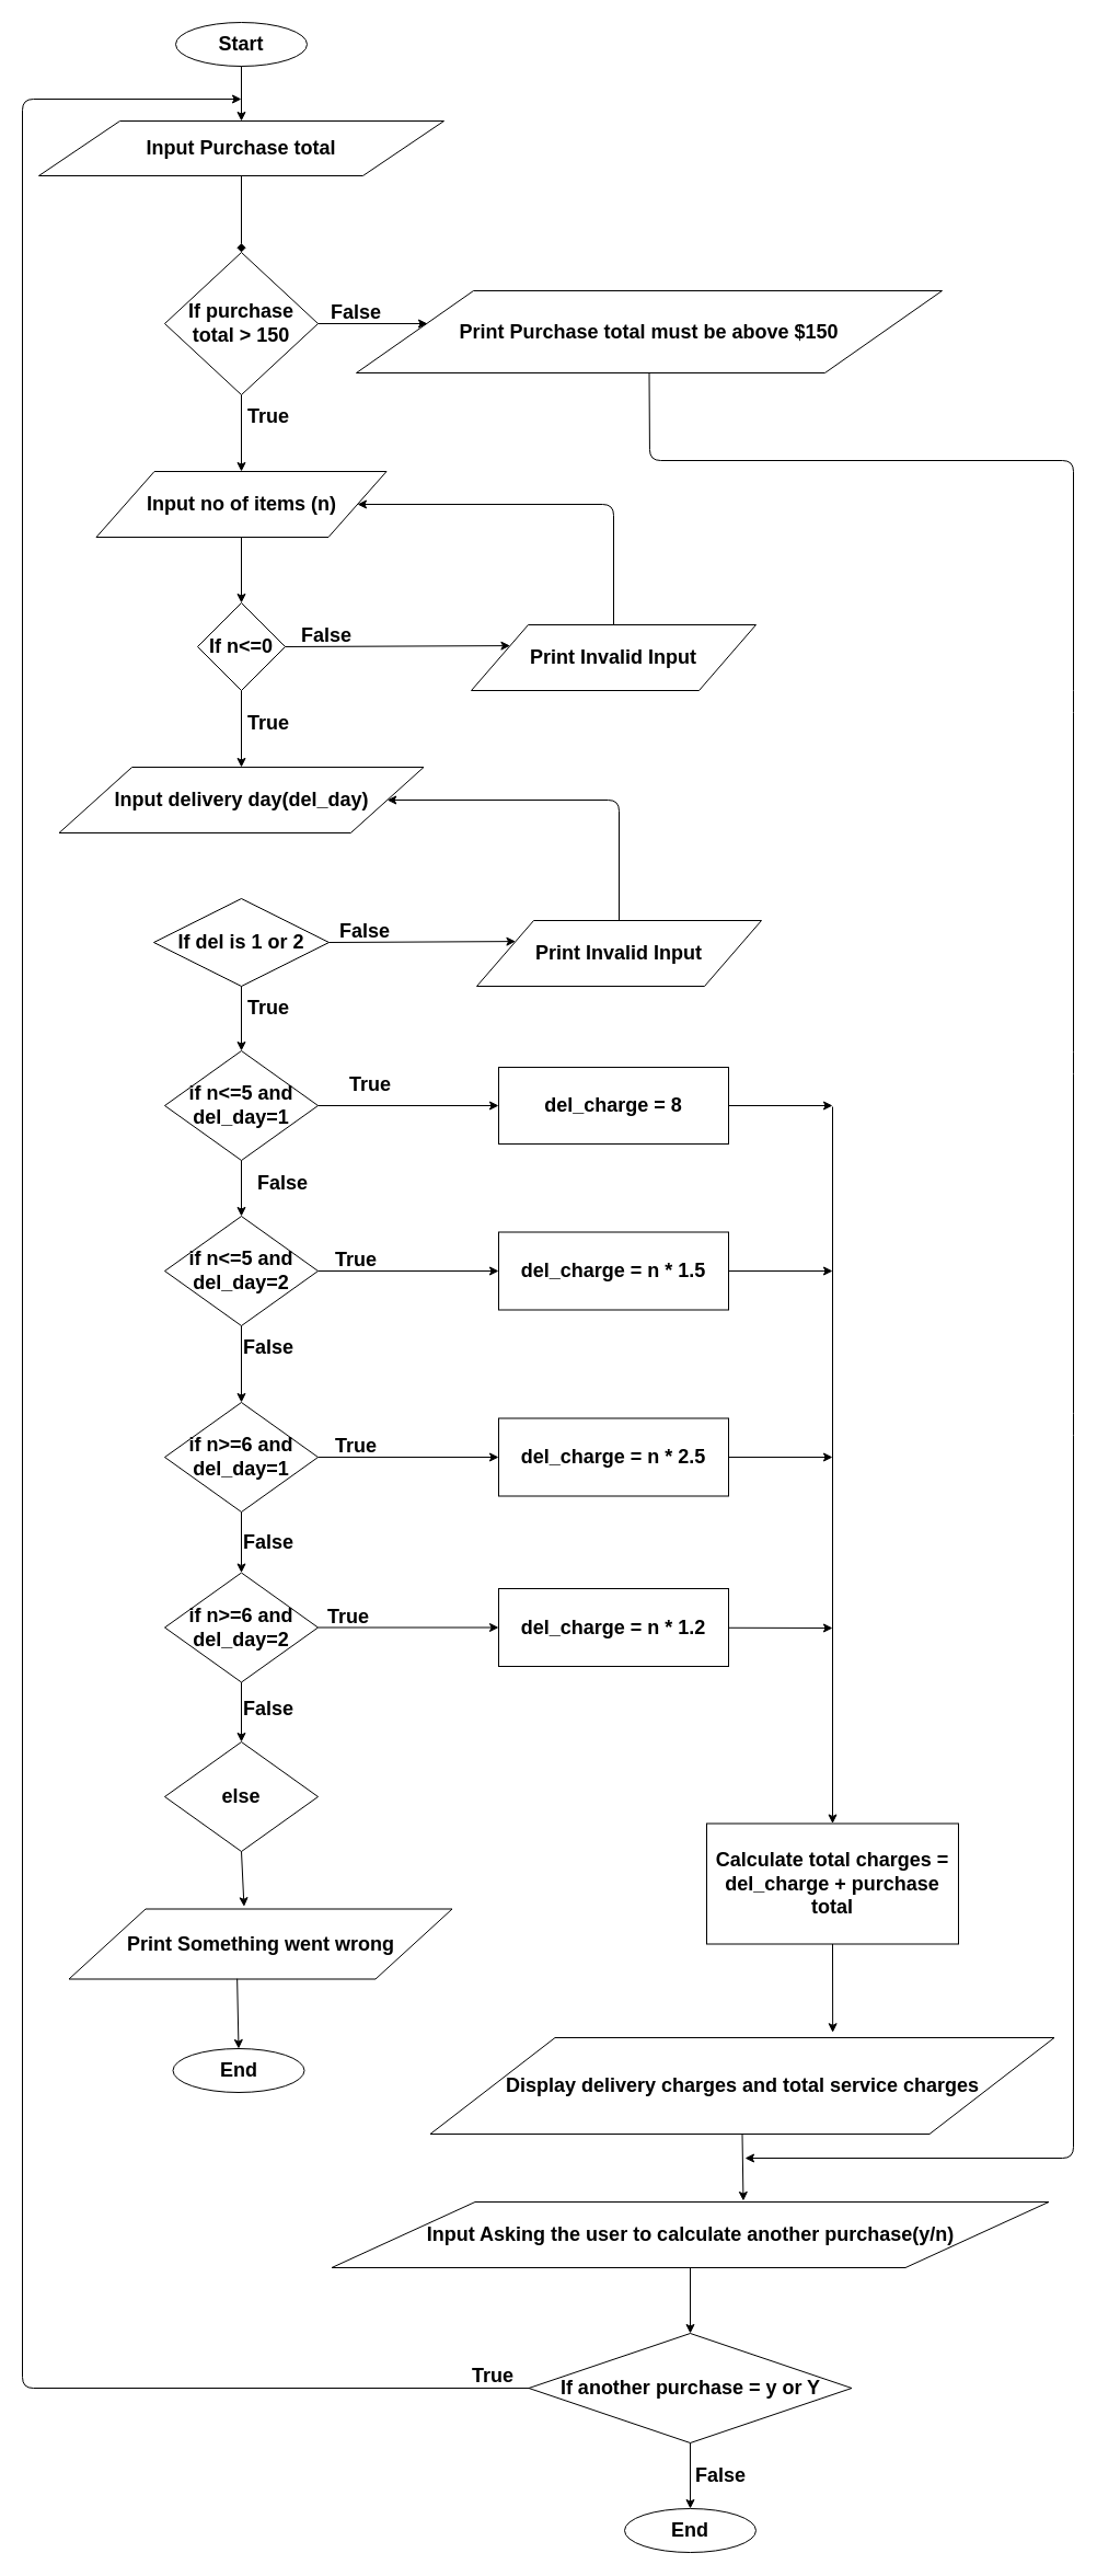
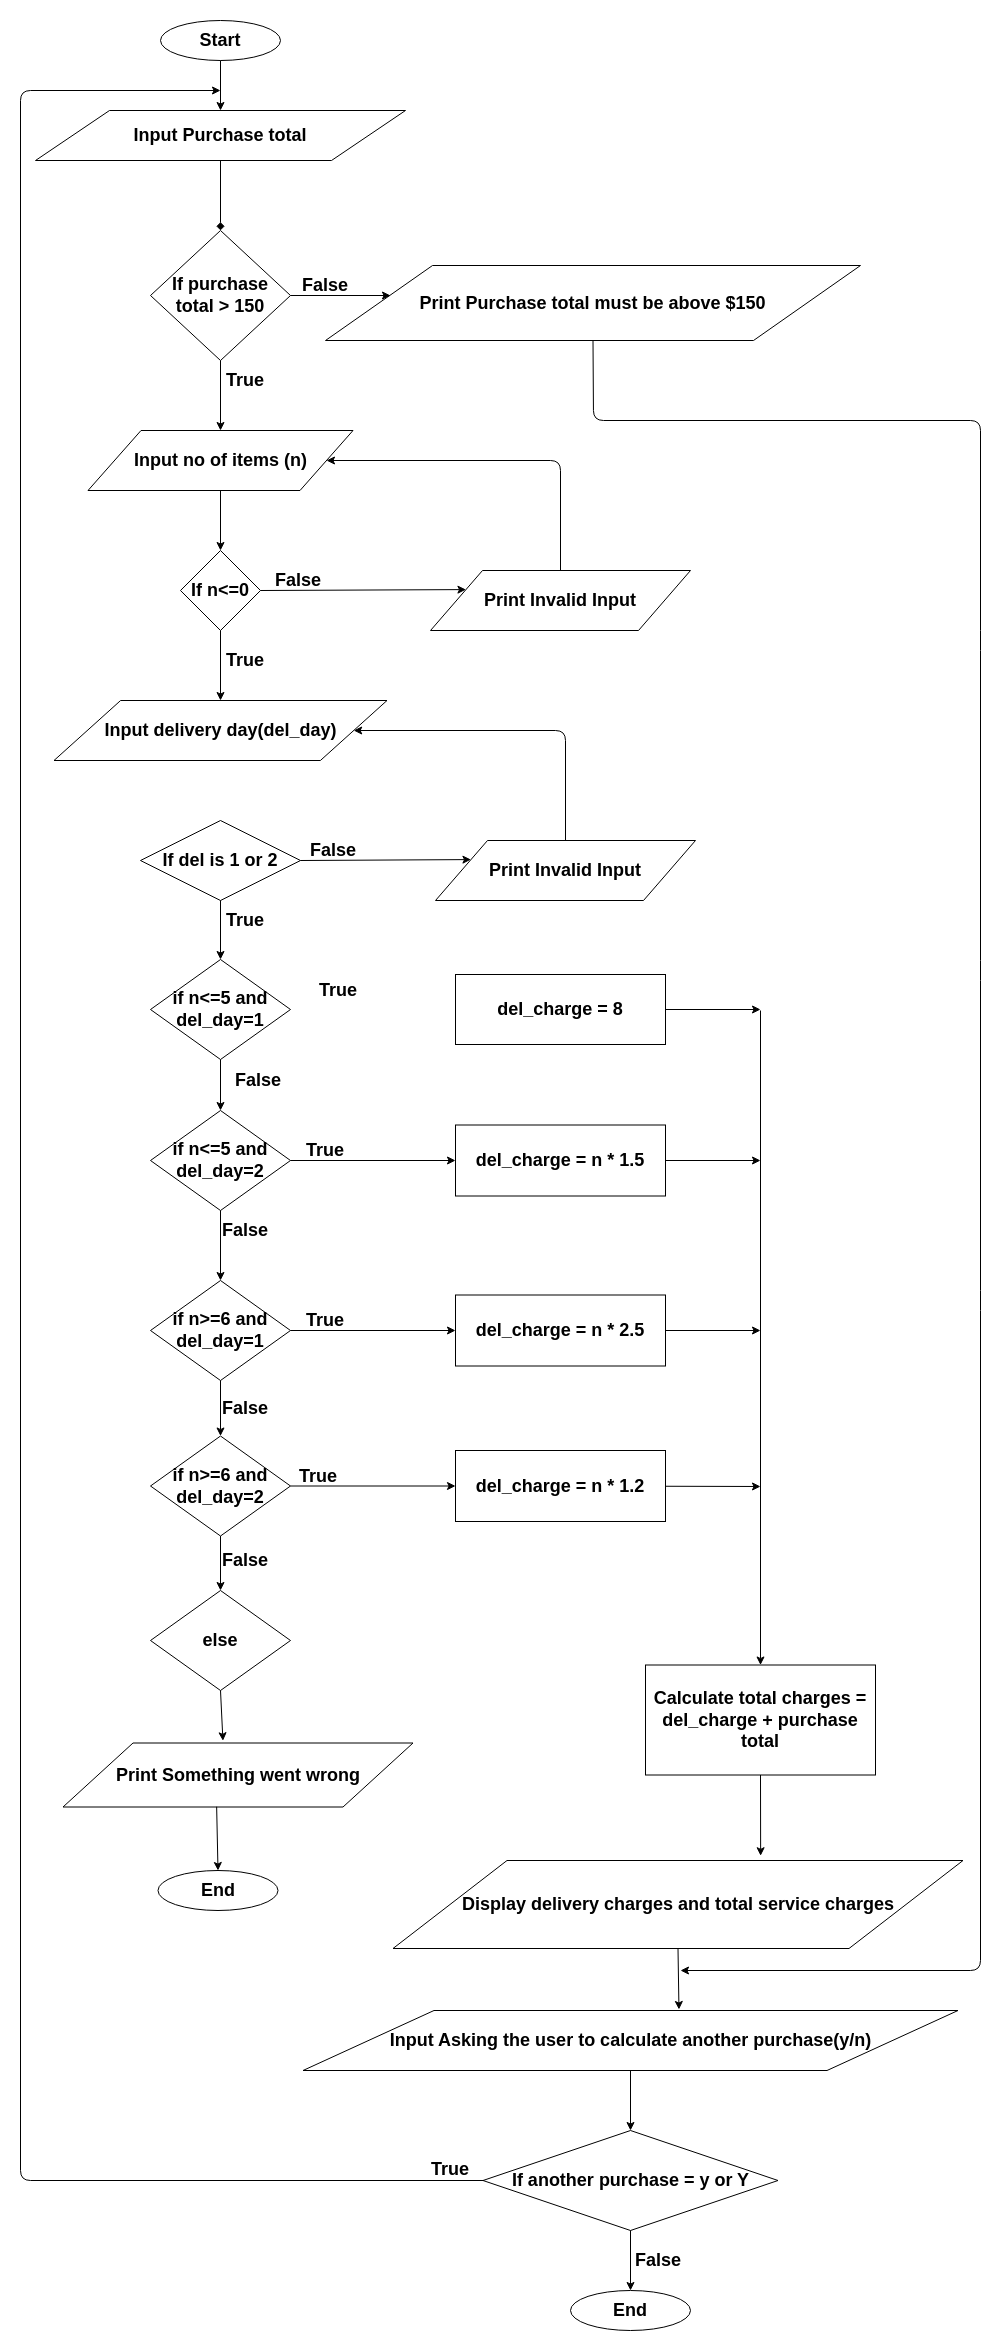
- <mxCell id="25" value="" style="endArrow=classic;html=1;exitX=1;exitY=0.5;exitDx=0;exitDy=0;entryX=0;entryY=0.5;entryDx=0;entryDy=0;" edge="1" parent="1" source="23" target="24"><mxGeometry width="50" height="50" relative="1" as="geometry"><mxPoint x="440" y="1100" as="sourcePoint" /><mxPoint x="490" y="1050" as="targetPoint" /></mxGeometry></mxCell>
